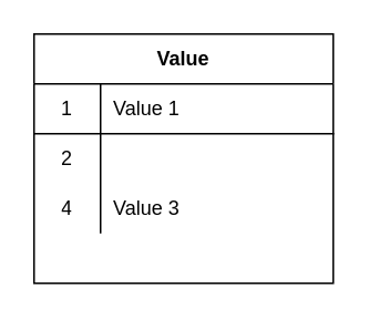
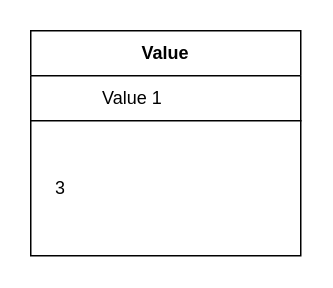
- <mxCell id="4" value="1" style="shape=partialRectangle;html=1;whiteSpace=wrap;connectable=0;fillColor=none;top=0;left=0;bottom=0;right=0;overflow=hidden;" vertex="1" parent="3"><mxGeometry width="40" height="30" as="geometry" /></mxCell>
- <mxCell id="7" value="2" style="shape=partialRectangle;html=1;whiteSpace=wrap;connectable=0;fillColor=none;top=0;left=0;bottom=0;right=0;overflow=hidden;" vertex="1" parent="6"><mxGeometry width="40" height="30" as="geometry" /></mxCell>
- <mxCell id="9" value="4" style="shape=partialRectangle;html=1;whiteSpace=wrap;connectable=0;fillColor=none;top=0;left=0;bottom=0;right=0;overflow=hidden;" vertex="1" parent="8"><mxGeometry width="40" height="30" as="geometry" /></mxCell>
+ <mxCell id="9" value="3" style="shape=partialRectangle;html=1;whiteSpace=wrap;connectable=0;fillColor=none;top=0;left=0;bottom=0;right=0;overflow=hidden;" vertex="1" parent="8"><mxGeometry width="40" height="30" as="geometry" /></mxCell>
- <mxCell id="10" value="Value 3" style="shape=partialRectangle;html=1;whiteSpace=wrap;connectable=0;fillColor=none;top=0;left=0;bottom=0;right=0;align=left;spacingLeft=6;overflow=hidden;" vertex="1" parent="8"><mxGeometry x="40" width="140" height="30" as="geometry" /></mxCell>
